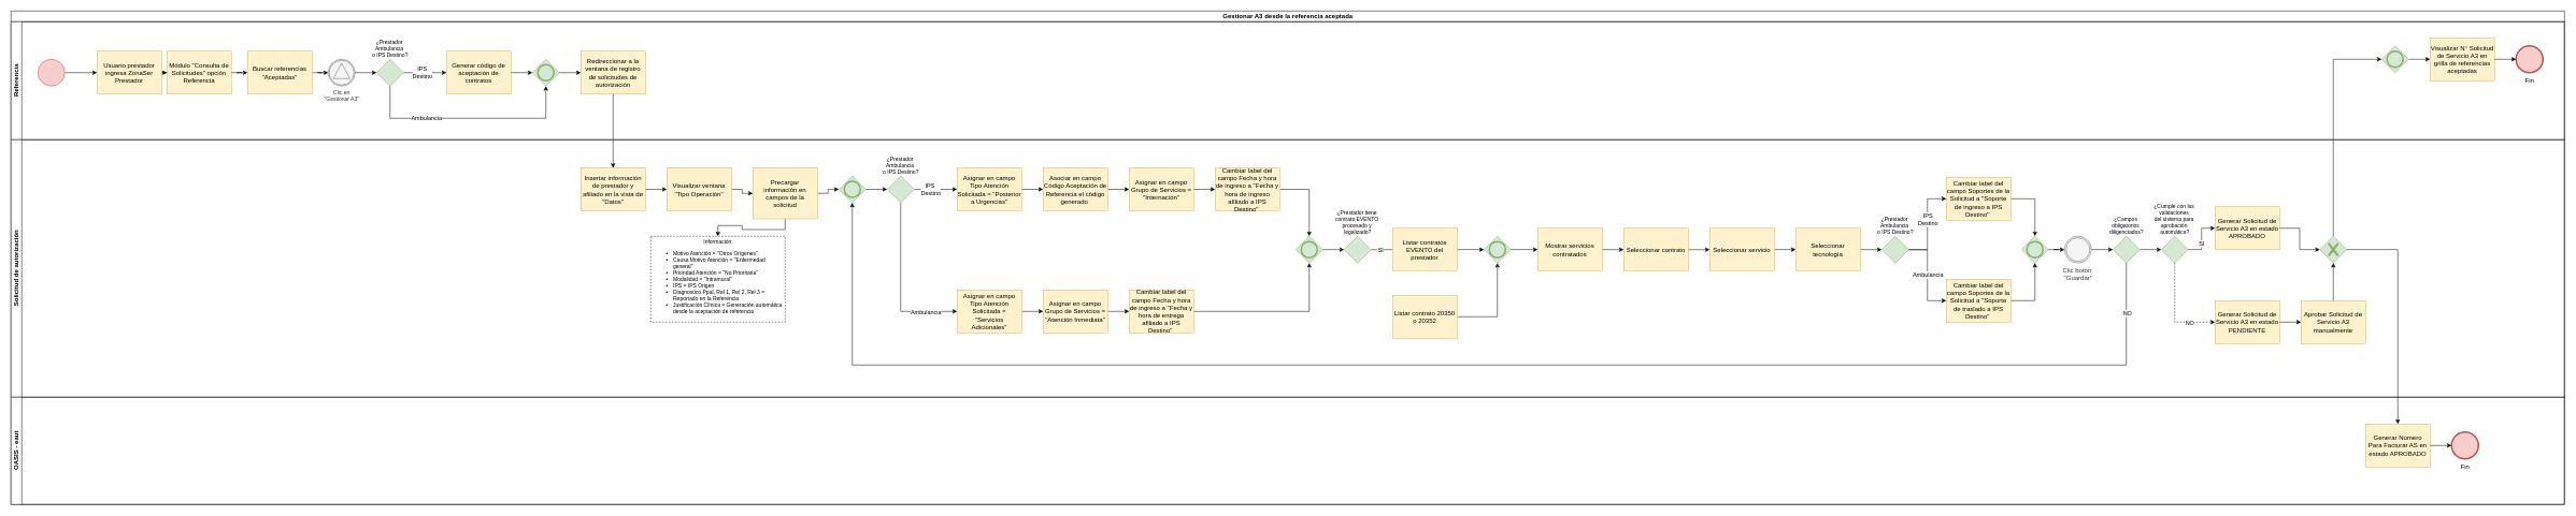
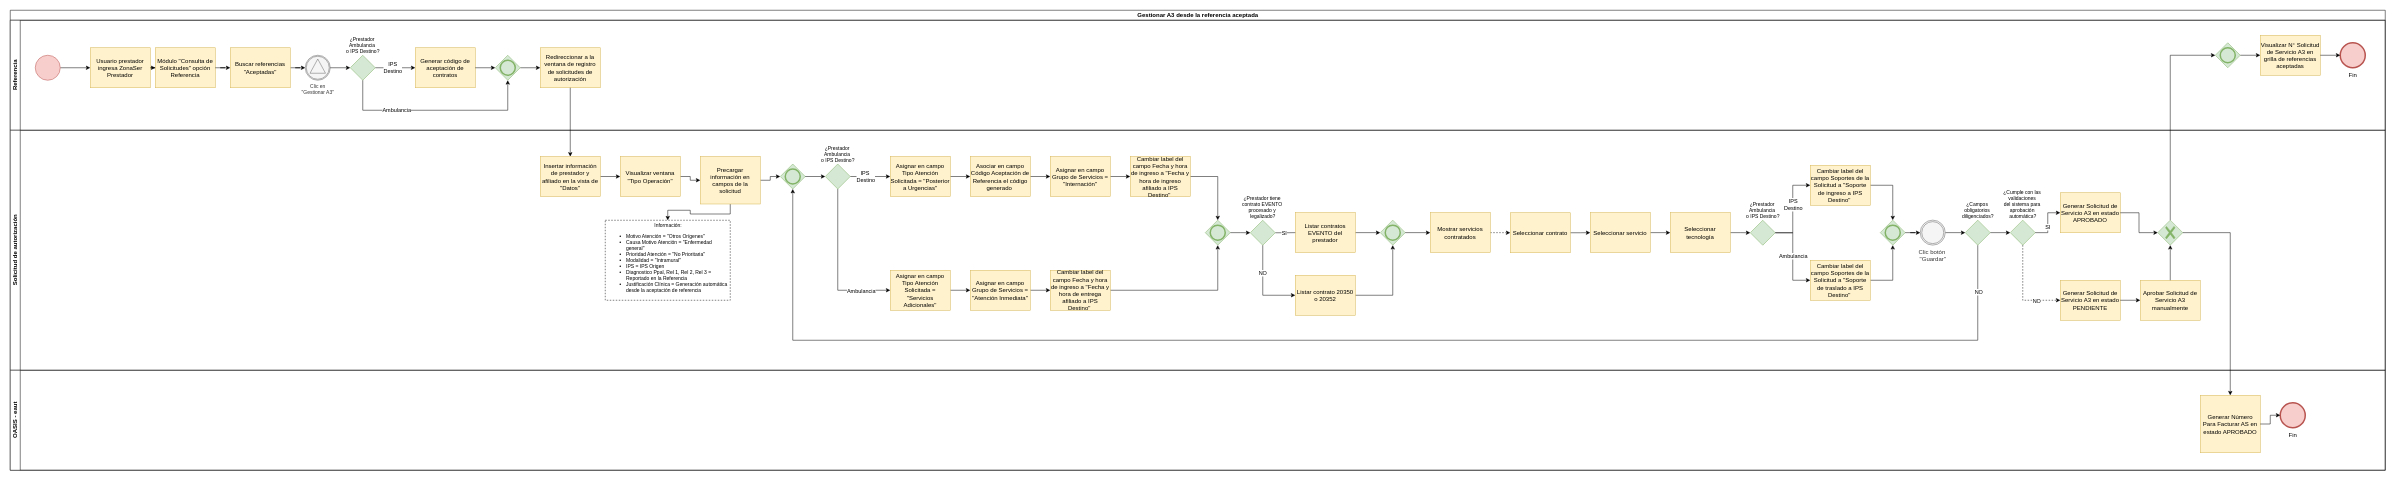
- <mxCell id="88" style="edgeStyle=orthogonalEdgeStyle;rounded=0;orthogonalLoop=1;jettySize=auto;html=1;" edge="1" parent="30" source="89" target="73"><mxGeometry relative="1" as="geometry" /></mxCell>
+ <mxCell id="88" style="edgeStyle=orthogonalEdgeStyle;rounded=0;orthogonalLoop=1;jettySize=auto;html=1;dashed=1;" edge="1" parent="30" source="89" target="73"><mxGeometry relative="1" as="geometry" /></mxCell>
+ <mxCell id="79" style="edgeStyle=orthogonalEdgeStyle;rounded=0;orthogonalLoop=1;jettySize=auto;html=1;entryX=0;entryY=0.5;entryDx=0;entryDy=0;entryPerimeter=0;exitX=0.5;exitY=1;exitDx=0;exitDy=0;exitPerimeter=0;" edge="1" parent="30" source="76" target="78"><mxGeometry relative="1" as="geometry"><Array as="points"><mxPoint x="2505" y="330" /></Array></mxGeometry></mxCell>
+ <mxCell id="80" value="NO" style="edgeLabel;html=1;align=center;verticalAlign=middle;resizable=0;points=[];" vertex="1" connectable="0" parent="79"><mxGeometry x="-0.337" y="-1" relative="1" as="geometry"><mxPoint as="offset" /></mxGeometry></mxCell>
- <mxCell id="111" value="Generar Número Para Facturar AS en estado APROBADO" style="points=[[0.25,0,0],[0.5,0,0],[0.75,0,0],[1,0.25,0],[1,0.5,0],[1,0.75,0],[0.75,1,0],[0.5,1,0],[0.25,1,0],[0,0.75,0],[0,0.5,0],[0,0.25,0]];shape=mxgraph.bpmn.task2;whiteSpace=wrap;rectStyle=rounded;size=10;html=1;container=1;expand=0;collapsible=0;taskMarker=script;fillColor=#fff2cc;strokeColor=#d6b656;" vertex="1" parent="110"><mxGeometry x="4380" y="50" width="120" height="80" as="geometry" /></mxCell>
+ <mxCell id="111" value="Generar Número Para Facturar AS en estado APROBADO" style="points=[[0.25,0,0],[0.5,0,0],[0.75,0,0],[1,0.25,0],[1,0.5,0],[1,0.75,0],[0.75,1,0],[0.5,1,0],[0.25,1,0],[0,0.75,0],[0,0.5,0],[0,0.25,0]];shape=mxgraph.bpmn.task2;whiteSpace=wrap;rectStyle=rounded;size=10;html=1;container=1;expand=0;collapsible=0;taskMarker=script;fillColor=#fff2cc;strokeColor=#d6b656;" vertex="1" parent="110"><mxGeometry x="4380" y="50" width="120" height="115" as="geometry" /></mxCell>
